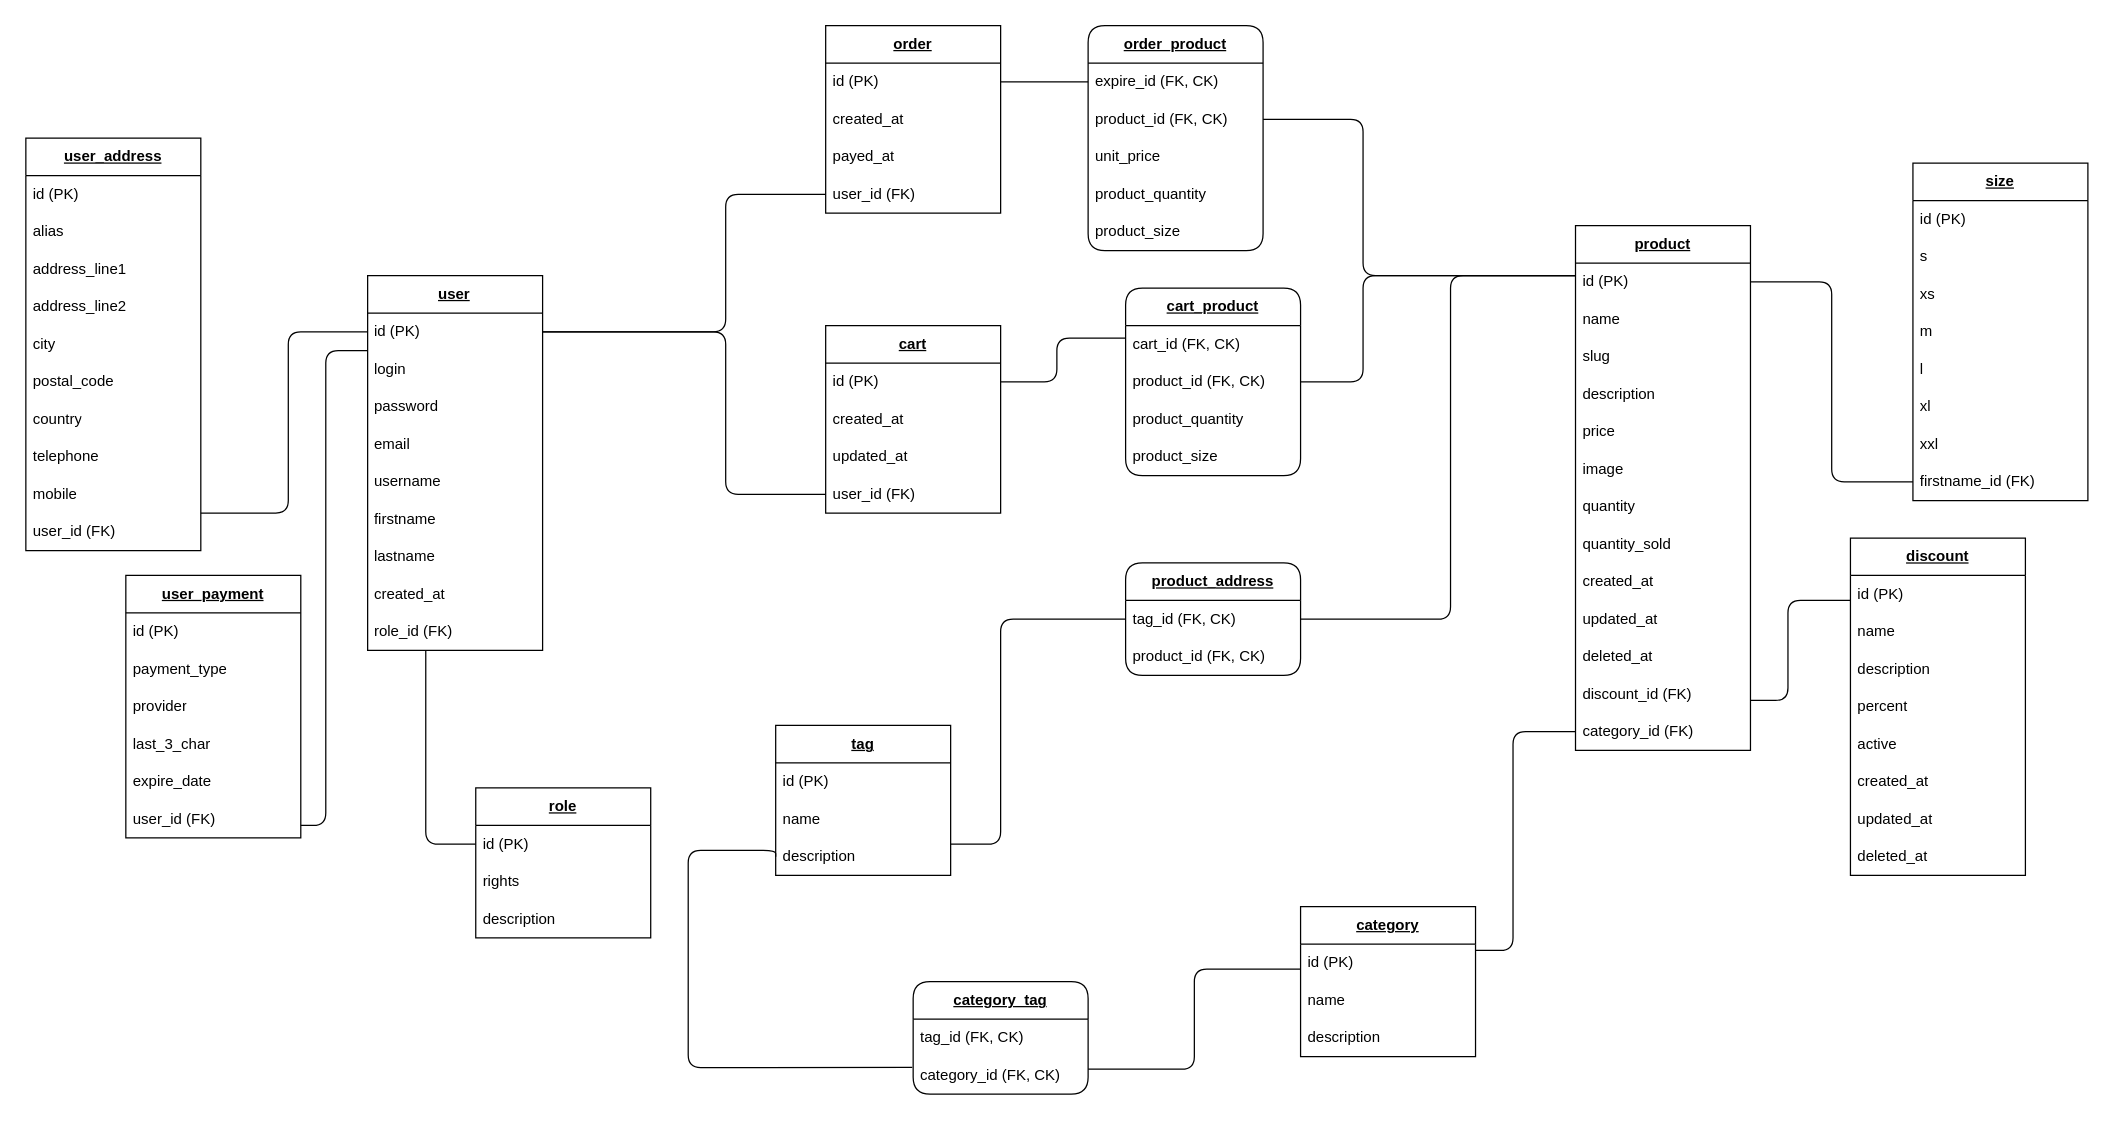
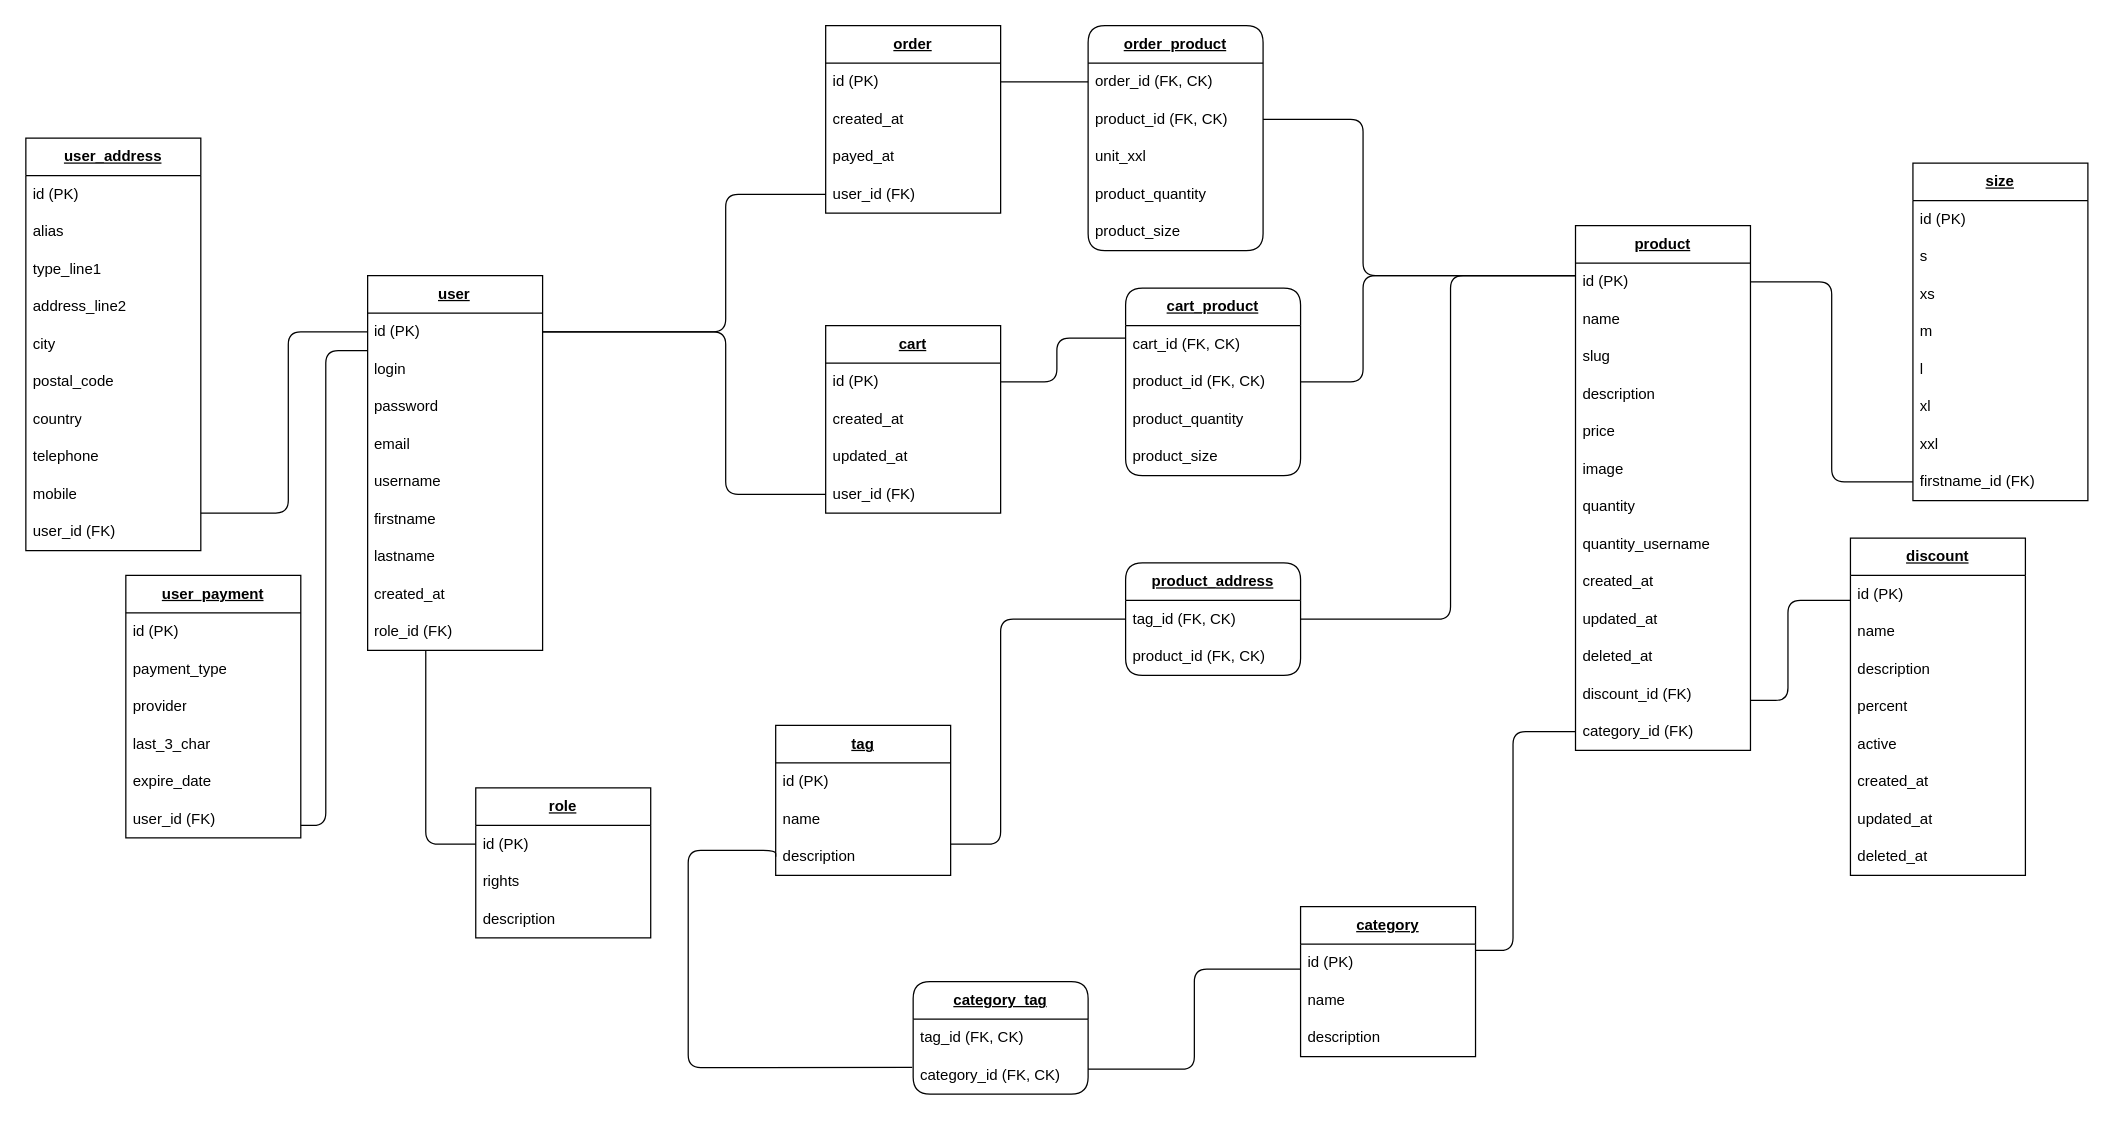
- <mxCell id="92" value="expire_id (FK, CK)" style="text;strokeColor=none;fillColor=none;align=left;verticalAlign=middle;spacingLeft=4;spacingRight=4;overflow=hidden;points=[[0,0.5],[1,0.5]];portConstraint=eastwest;rotatable=0;whiteSpace=wrap;html=1;" parent="91" vertex="1"><mxGeometry y="30" width="140" height="30" as="geometry" /></mxCell>
+ <mxCell id="92" value="order_id (FK, CK)" style="text;strokeColor=none;fillColor=none;align=left;verticalAlign=middle;spacingLeft=4;spacingRight=4;overflow=hidden;points=[[0,0.5],[1,0.5]];portConstraint=eastwest;rotatable=0;whiteSpace=wrap;html=1;" parent="91" vertex="1"><mxGeometry y="30" width="140" height="30" as="geometry" /></mxCell>
- <mxCell id="94" value="unit_price" style="text;strokeColor=none;fillColor=none;align=left;verticalAlign=middle;spacingLeft=4;spacingRight=4;overflow=hidden;points=[[0,0.5],[1,0.5]];portConstraint=eastwest;rotatable=0;whiteSpace=wrap;html=1;" parent="91" vertex="1"><mxGeometry y="90" width="140" height="30" as="geometry" /></mxCell>
+ <mxCell id="94" value="unit_xxl" style="text;strokeColor=none;fillColor=none;align=left;verticalAlign=middle;spacingLeft=4;spacingRight=4;overflow=hidden;points=[[0,0.5],[1,0.5]];portConstraint=eastwest;rotatable=0;whiteSpace=wrap;html=1;" parent="91" vertex="1"><mxGeometry y="90" width="140" height="30" as="geometry" /></mxCell>
- <mxCell id="49" value="address_line1" style="text;strokeColor=none;fillColor=none;align=left;verticalAlign=middle;spacingLeft=4;spacingRight=4;overflow=hidden;points=[[0,0.5],[1,0.5]];portConstraint=eastwest;rotatable=0;whiteSpace=wrap;html=1;" parent="46" vertex="1"><mxGeometry y="90" width="140" height="30" as="geometry" /></mxCell>
+ <mxCell id="49" value="type_line1" style="text;strokeColor=none;fillColor=none;align=left;verticalAlign=middle;spacingLeft=4;spacingRight=4;overflow=hidden;points=[[0,0.5],[1,0.5]];portConstraint=eastwest;rotatable=0;whiteSpace=wrap;html=1;" parent="46" vertex="1"><mxGeometry y="90" width="140" height="30" as="geometry" /></mxCell>
- <mxCell id="74" value="quantity_sold" style="text;strokeColor=none;fillColor=none;align=left;verticalAlign=middle;spacingLeft=4;spacingRight=4;overflow=hidden;points=[[0,0.5],[1,0.5]];portConstraint=eastwest;rotatable=0;whiteSpace=wrap;html=1;" parent="66" vertex="1"><mxGeometry y="240" width="140" height="30" as="geometry" /></mxCell>
+ <mxCell id="74" value="quantity_username" style="text;strokeColor=none;fillColor=none;align=left;verticalAlign=middle;spacingLeft=4;spacingRight=4;overflow=hidden;points=[[0,0.5],[1,0.5]];portConstraint=eastwest;rotatable=0;whiteSpace=wrap;html=1;" parent="66" vertex="1"><mxGeometry y="240" width="140" height="30" as="geometry" /></mxCell>
